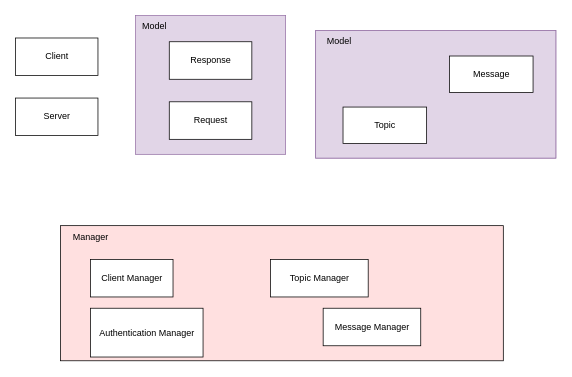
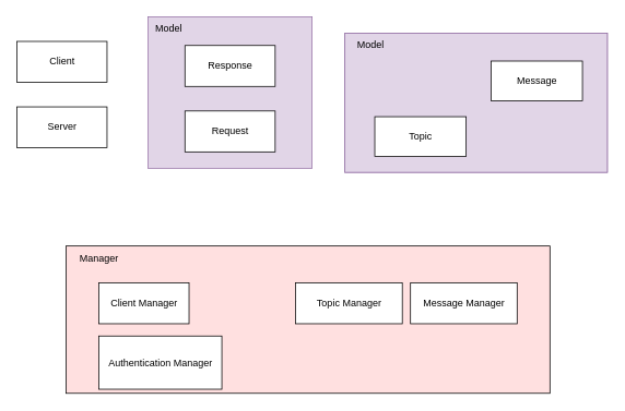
- <mxCell id="6" value="Message Manager" style="html=1;" parent="4" vertex="1"><mxGeometry x="350" y="110" width="130" height="50" as="geometry" /></mxCell>
+ <mxCell id="6" value="Message Manager" style="html=1;" parent="4" vertex="1"><mxGeometry x="420" y="45" width="130" height="50" as="geometry" /></mxCell>
